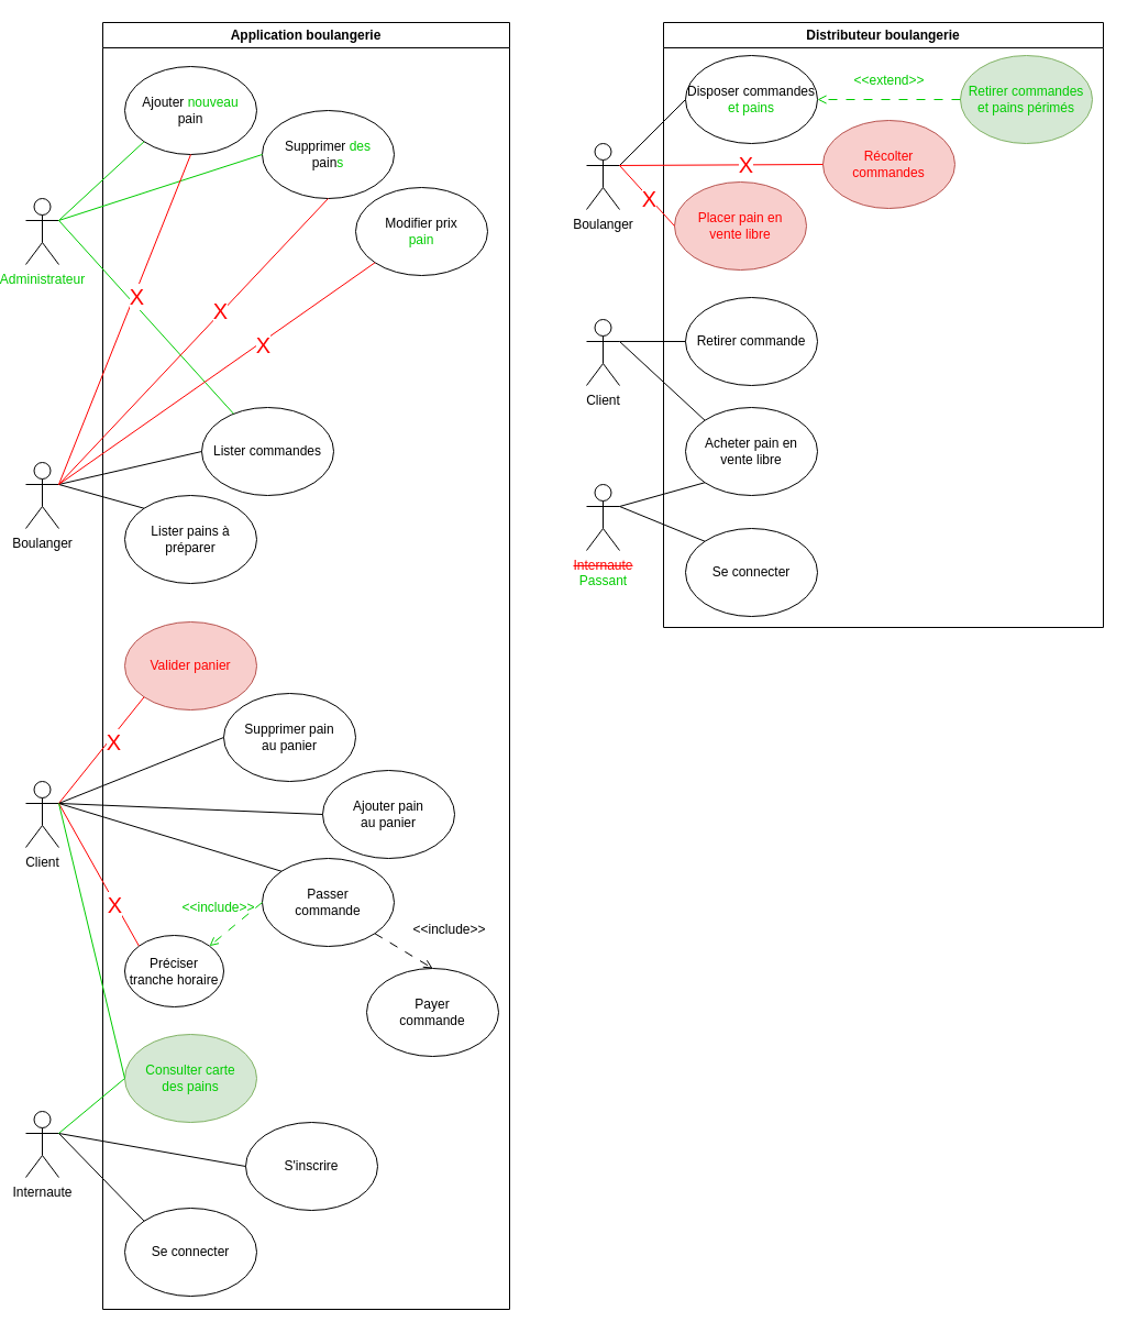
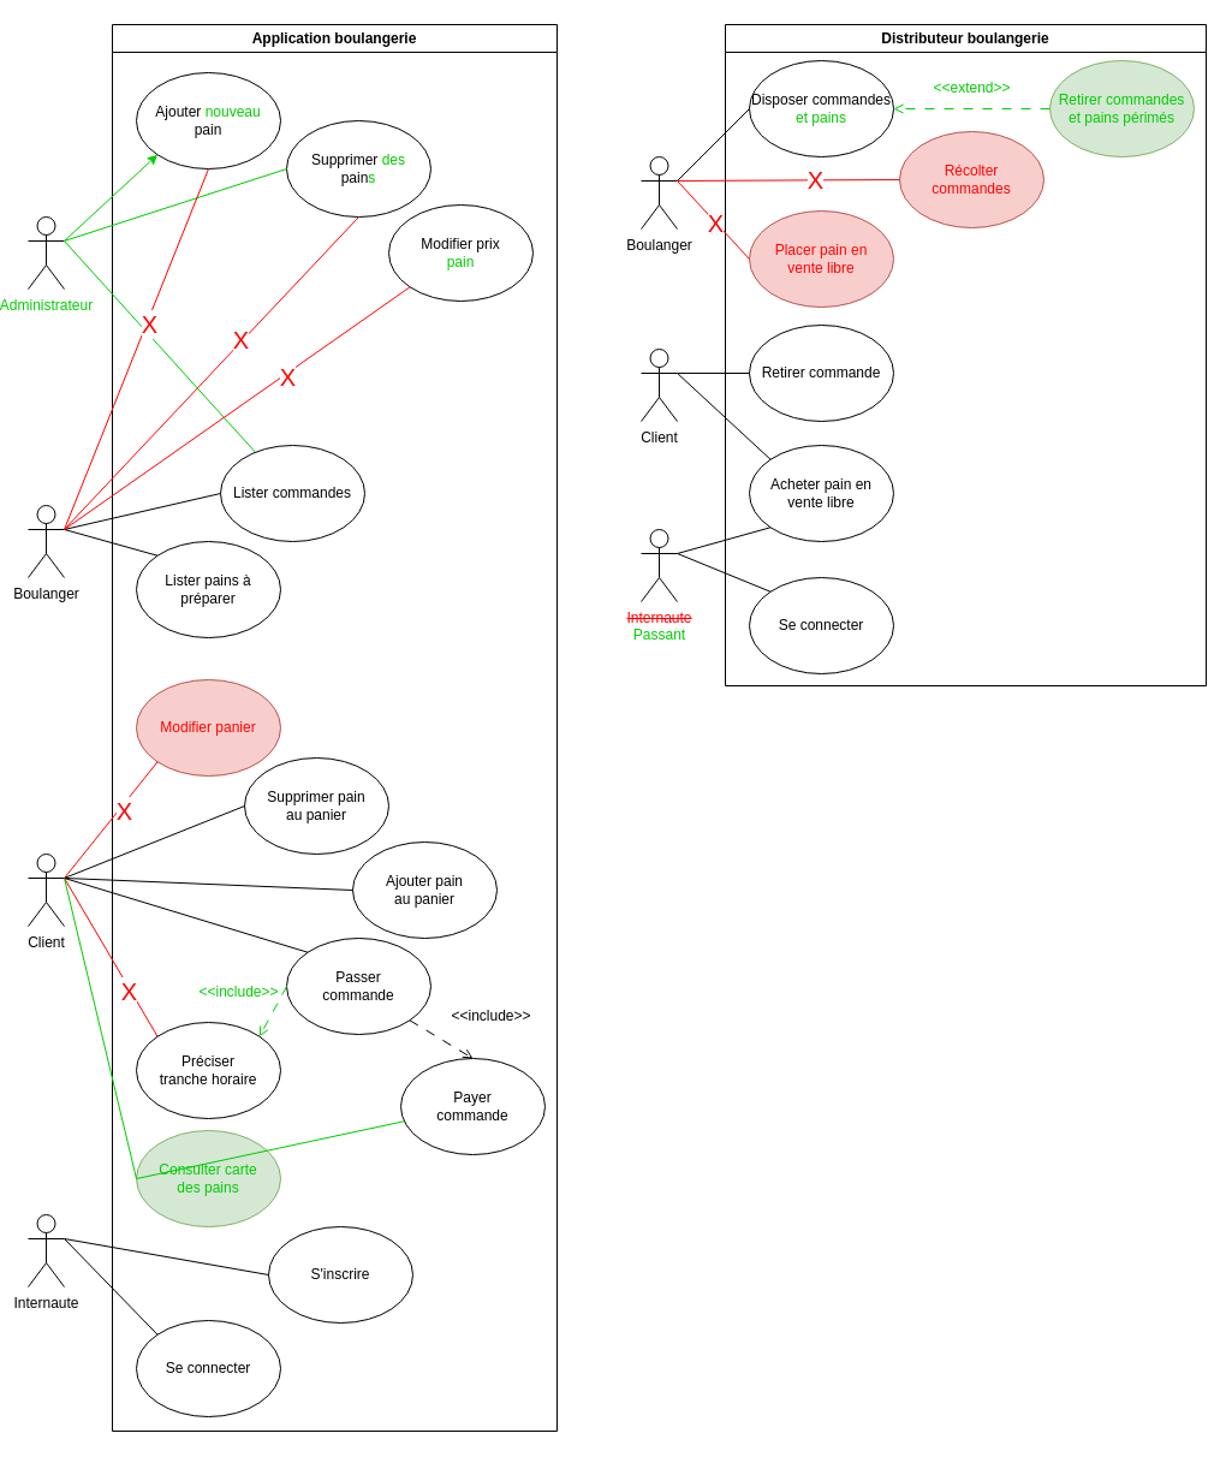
- <mxCell id="25" value="" style="endArrow=none;html=1;rounded=0;entryX=0;entryY=1;entryDx=0;entryDy=0;exitX=1;exitY=0.333;exitDx=0;exitDy=0;exitPerimeter=0;strokeColor=#00CC00;" edge="1" parent="1" source="21" target="3"><mxGeometry width="50" height="50" relative="1" as="geometry"><mxPoint x="50" y="260" as="sourcePoint" /><mxPoint x="100" y="210" as="targetPoint" /></mxGeometry></mxCell>
+ <mxCell id="25" value="" style="endArrow=classic;html=1;rounded=0;entryX=0;entryY=1;entryDx=0;entryDy=0;exitX=1;exitY=0.333;exitDx=0;exitDy=0;exitPerimeter=0;strokeColor=#00CC00;" edge="1" parent="1" source="21" target="3"><mxGeometry width="50" height="50" relative="1" as="geometry"><mxPoint x="50" y="260" as="sourcePoint" /><mxPoint x="100" y="210" as="targetPoint" /></mxGeometry></mxCell>
- <mxCell id="53" value="&lt;font color=&quot;#ff0000&quot;&gt;Placer pain en&lt;br&gt;vente libre&lt;/font&gt;" style="ellipse;whiteSpace=wrap;html=1;fillColor=#f8cecc;strokeColor=#b85450;" vertex="1" parent="47"><mxGeometry x="10" y="145" width="120" height="80" as="geometry" /></mxCell>
+ <mxCell id="53" value="&lt;font color=&quot;#ff0000&quot;&gt;Placer pain en&lt;br&gt;vente libre&lt;/font&gt;" style="ellipse;whiteSpace=wrap;html=1;fillColor=#f8cecc;strokeColor=#b85450;" vertex="1" parent="47"><mxGeometry x="20" y="155" width="120" height="80" as="geometry" /></mxCell>
- <mxCell id="11" value="Valider panier" style="ellipse;whiteSpace=wrap;html=1;fillColor=#f8cecc;strokeColor=#b85450;fontColor=#ff0000;" vertex="1" parent="2"><mxGeometry x="20" y="545" width="120" height="80" as="geometry" /></mxCell>
+ <mxCell id="11" value="Modifier panier" style="ellipse;whiteSpace=wrap;html=1;fillColor=#f8cecc;strokeColor=#b85450;fontColor=#ff0000;" vertex="1" parent="2"><mxGeometry x="20" y="545" width="120" height="80" as="geometry" /></mxCell>
- <mxCell id="12" value="Préciser&lt;br&gt;tranche horaire" style="ellipse;whiteSpace=wrap;html=1;" vertex="1" parent="2"><mxGeometry x="20" y="830" width="90" height="65" as="geometry" /></mxCell>
+ <mxCell id="12" value="Préciser&lt;br&gt;tranche horaire" style="ellipse;whiteSpace=wrap;html=1;" vertex="1" parent="2"><mxGeometry x="20" y="830" width="120" height="80" as="geometry" /></mxCell>
- <mxCell id="45" value="" style="endArrow=none;html=1;rounded=0;entryX=1;entryY=0.333;entryDx=0;entryDy=0;exitX=0;exitY=0.5;exitDx=0;exitDy=0;entryPerimeter=0;strokeColor=#00CC00;" edge="1" parent="1" source="20" target="24"><mxGeometry width="50" height="50" relative="1" as="geometry"><mxPoint x="60" y="1040" as="sourcePoint" /><mxPoint x="230" y="1070" as="targetPoint" /></mxGeometry></mxCell>
+ <mxCell id="45" value="" style="endArrow=none;html=1;rounded=0;exitX=0;exitY=0.5;exitDx=0;exitDy=0;strokeColor=#00CC00;" edge="1" parent="1" source="20" target="15"><mxGeometry width="50" height="50" relative="1" as="geometry"><mxPoint x="60" y="1040" as="sourcePoint" /><mxPoint x="230" y="1070" as="targetPoint" /></mxGeometry></mxCell>
